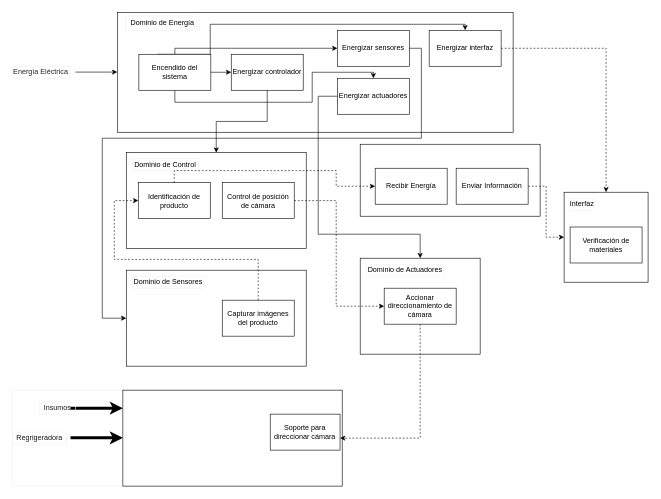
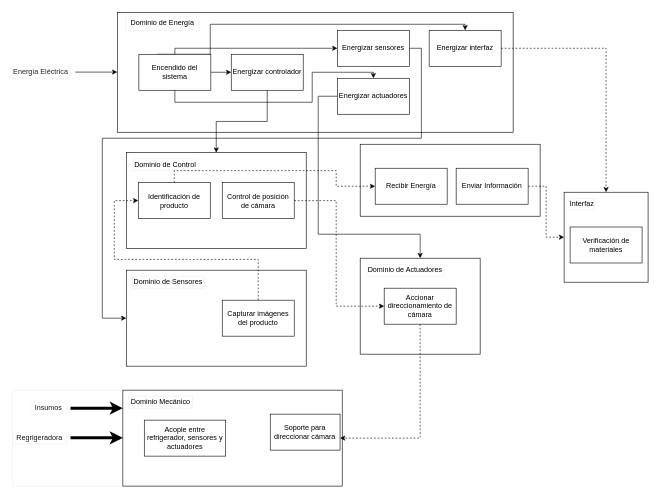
+ <mxCell id="15" value="Dominio Mecánico" style="text;html=1;fillColor=none;align=center;verticalAlign=middle;whiteSpace=wrap;rounded=0;strokeColor=#f0f0f0;" vertex="1" parent="11"><mxGeometry x="194.0" y="10" width="106.7" height="20" as="geometry" /></mxCell>
- <mxCell id="19" value="&lt;font&gt;Insumos&lt;/font&gt;" style="text;html=1;align=center;verticalAlign=middle;resizable=0;points=[];autosize=1;strokeColor=#f0f0f0;fontColor=#191919;" vertex="1" parent="11"><mxGeometry x="45" y="20" width="60" height="20" as="geometry" /></mxCell>
+ <mxCell id="19" value="&lt;font&gt;Insumos&lt;/font&gt;" style="text;html=1;align=center;verticalAlign=middle;resizable=0;points=[];autosize=1;strokeColor=#f0f0f0;fontColor=#191919;" vertex="1" parent="11"><mxGeometry x="30" y="20" width="60" height="20" as="geometry" /></mxCell>
+ <mxCell id="16" value="Acople entre refrigerador, sensores y actuadores" style="rounded=0;whiteSpace=wrap;html=1;" vertex="1" parent="11"><mxGeometry x="220.0" y="50" width="135.8" height="60" as="geometry" /></mxCell>
